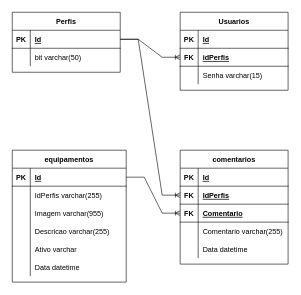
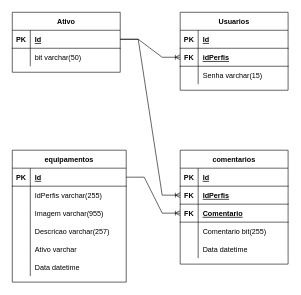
- <mxCell id="47" value="Perfis" style="shape=table;startSize=30;container=1;collapsible=1;childLayout=tableLayout;fixedRows=1;rowLines=0;fontStyle=1;align=center;resizeLast=1;" vertex="1" parent="1"><mxGeometry x="20" y="20" width="180" height="100" as="geometry" /></mxCell>
+ <mxCell id="47" value="Ativo" style="shape=table;startSize=30;container=1;collapsible=1;childLayout=tableLayout;fixedRows=1;rowLines=0;fontStyle=1;align=center;resizeLast=1;" vertex="1" parent="1"><mxGeometry x="20" y="20" width="180" height="100" as="geometry" /></mxCell>
- <mxCell id="24" value="Descricao varchar(255)" style="shape=partialRectangle;connectable=0;fillColor=none;top=0;left=0;bottom=0;right=0;align=left;spacingLeft=6;overflow=hidden;" vertex="1" parent="22"><mxGeometry x="30" width="160" height="30" as="geometry"><mxRectangle width="160" height="30" as="alternateBounds" /></mxGeometry></mxCell>
+ <mxCell id="24" value="Descricao varchar(257)" style="shape=partialRectangle;connectable=0;fillColor=none;top=0;left=0;bottom=0;right=0;align=left;spacingLeft=6;overflow=hidden;" vertex="1" parent="22"><mxGeometry x="30" width="160" height="30" as="geometry"><mxRectangle width="160" height="30" as="alternateBounds" /></mxGeometry></mxCell>
- <mxCell id="43" value="Comentario varchar(255)" style="shape=partialRectangle;connectable=0;fillColor=none;top=0;left=0;bottom=0;right=0;align=left;spacingLeft=6;overflow=hidden;" vertex="1" parent="41"><mxGeometry x="30" width="150" height="30" as="geometry"><mxRectangle width="150" height="30" as="alternateBounds" /></mxGeometry></mxCell>
+ <mxCell id="43" value="Comentario bit(255)" style="shape=partialRectangle;connectable=0;fillColor=none;top=0;left=0;bottom=0;right=0;align=left;spacingLeft=6;overflow=hidden;" vertex="1" parent="41"><mxGeometry x="30" width="150" height="30" as="geometry"><mxRectangle width="150" height="30" as="alternateBounds" /></mxGeometry></mxCell>
